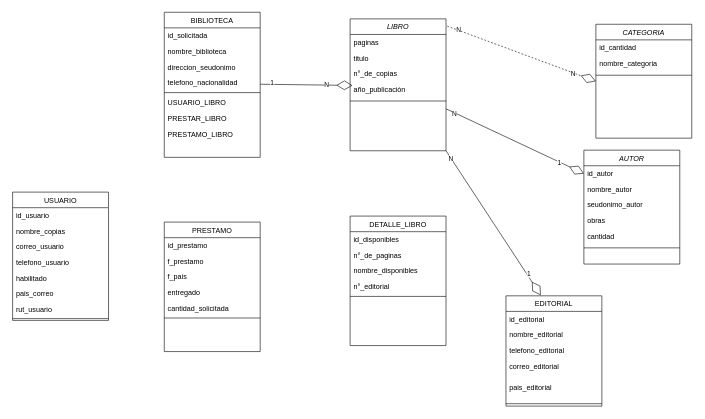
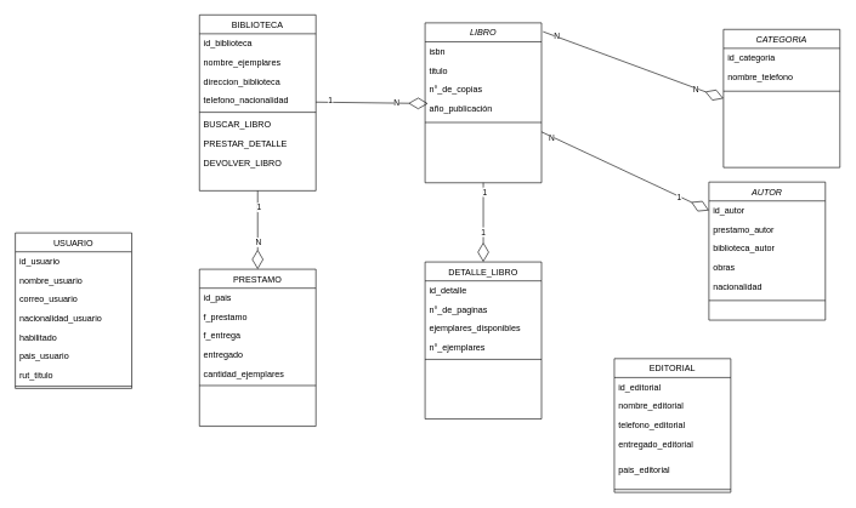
- <mxCell id="32" value="id_solicitada" style="text;align=left;verticalAlign=top;spacingLeft=4;spacingRight=4;overflow=hidden;rotatable=0;points=[[0,0.5],[1,0.5]];portConstraint=eastwest;" parent="31" vertex="1"><mxGeometry y="26" width="160" height="26" as="geometry" /></mxCell>
+ <mxCell id="32" value="id_biblioteca" style="text;align=left;verticalAlign=top;spacingLeft=4;spacingRight=4;overflow=hidden;rotatable=0;points=[[0,0.5],[1,0.5]];portConstraint=eastwest;" parent="31" vertex="1"><mxGeometry y="26" width="160" height="26" as="geometry" /></mxCell>
- <mxCell id="48" value="paginas" style="text;align=left;verticalAlign=top;spacingLeft=4;spacingRight=4;overflow=hidden;rotatable=0;points=[[0,0.5],[1,0.5]];portConstraint=eastwest;" parent="47" vertex="1"><mxGeometry y="26" width="160" height="26" as="geometry" /></mxCell>
+ <mxCell id="48" value="isbn" style="text;align=left;verticalAlign=top;spacingLeft=4;spacingRight=4;overflow=hidden;rotatable=0;points=[[0,0.5],[1,0.5]];portConstraint=eastwest;" parent="47" vertex="1"><mxGeometry y="26" width="160" height="26" as="geometry" /></mxCell>
- <mxCell id="69" value="id_cantidad" style="text;align=left;verticalAlign=top;spacingLeft=4;spacingRight=4;overflow=hidden;rotatable=0;points=[[0,0.5],[1,0.5]];portConstraint=eastwest;" vertex="1" parent="68"><mxGeometry y="26" width="160" height="26" as="geometry" /></mxCell>
+ <mxCell id="69" value="id_categoria" style="text;align=left;verticalAlign=top;spacingLeft=4;spacingRight=4;overflow=hidden;rotatable=0;points=[[0,0.5],[1,0.5]];portConstraint=eastwest;" vertex="1" parent="68"><mxGeometry y="26" width="160" height="26" as="geometry" /></mxCell>
- <mxCell id="72" value="" style="endArrow=diamondThin;endFill=0;endSize=24;html=1;rounded=0;entryX=0;entryY=0.5;entryDx=0;entryDy=0;exitX=1.013;exitY=0.055;exitDx=0;exitDy=0;exitPerimeter=0;dashed=1;" edge="1" parent="1" source="47" target="68"><mxGeometry width="160" relative="1" as="geometry"><mxPoint x="673" y="261" as="sourcePoint" /><mxPoint x="673" y="370" as="targetPoint" /></mxGeometry></mxCell>
+ <mxCell id="72" value="" style="endArrow=diamondThin;endFill=0;endSize=24;html=1;rounded=0;entryX=0;entryY=0.5;entryDx=0;entryDy=0;exitX=1.013;exitY=0.055;exitDx=0;exitDy=0;exitPerimeter=0;" edge="1" parent="1" source="47" target="68"><mxGeometry width="160" relative="1" as="geometry"><mxPoint x="673" y="261" as="sourcePoint" /><mxPoint x="673" y="370" as="targetPoint" /></mxGeometry></mxCell>
- <mxCell id="33" value="nombre_biblioteca" style="text;align=left;verticalAlign=top;spacingLeft=4;spacingRight=4;overflow=hidden;rotatable=0;points=[[0,0.5],[1,0.5]];portConstraint=eastwest;" parent="31" vertex="1"><mxGeometry y="52" width="160" height="26" as="geometry" /></mxCell>
+ <mxCell id="33" value="nombre_ejemplares" style="text;align=left;verticalAlign=top;spacingLeft=4;spacingRight=4;overflow=hidden;rotatable=0;points=[[0,0.5],[1,0.5]];portConstraint=eastwest;" parent="31" vertex="1"><mxGeometry y="52" width="160" height="26" as="geometry" /></mxCell>
- <mxCell id="70" value="nombre_categoria" style="text;align=left;verticalAlign=top;spacingLeft=4;spacingRight=4;overflow=hidden;rotatable=0;points=[[0,0.5],[1,0.5]];portConstraint=eastwest;rounded=0;shadow=0;html=0;" vertex="1" parent="68"><mxGeometry y="52" width="160" height="26" as="geometry" /></mxCell>
+ <mxCell id="70" value="nombre_telefono" style="text;align=left;verticalAlign=top;spacingLeft=4;spacingRight=4;overflow=hidden;rotatable=0;points=[[0,0.5],[1,0.5]];portConstraint=eastwest;rounded=0;shadow=0;html=0;" vertex="1" parent="68"><mxGeometry y="52" width="160" height="26" as="geometry" /></mxCell>
- <mxCell id="34" value="direccion_seudonimo" style="text;align=left;verticalAlign=top;spacingLeft=4;spacingRight=4;overflow=hidden;rotatable=0;points=[[0,0.5],[1,0.5]];portConstraint=eastwest;rounded=0;shadow=0;html=0;" parent="31" vertex="1"><mxGeometry y="78" width="160" height="26" as="geometry" /></mxCell>
+ <mxCell id="34" value="direccion_biblioteca" style="text;align=left;verticalAlign=top;spacingLeft=4;spacingRight=4;overflow=hidden;rotatable=0;points=[[0,0.5],[1,0.5]];portConstraint=eastwest;rounded=0;shadow=0;html=0;" parent="31" vertex="1"><mxGeometry y="78" width="160" height="26" as="geometry" /></mxCell>
- <mxCell id="37" value="USUARIO_LIBRO" style="text;align=left;verticalAlign=top;spacingLeft=4;spacingRight=4;overflow=hidden;rotatable=0;points=[[0,0.5],[1,0.5]];portConstraint=eastwest;rounded=0;shadow=0;html=0;" parent="31" vertex="1"><mxGeometry y="138" width="160" height="26" as="geometry" /></mxCell>
+ <mxCell id="37" value="BUSCAR_LIBRO" style="text;align=left;verticalAlign=top;spacingLeft=4;spacingRight=4;overflow=hidden;rotatable=0;points=[[0,0.5],[1,0.5]];portConstraint=eastwest;rounded=0;shadow=0;html=0;" parent="31" vertex="1"><mxGeometry y="138" width="160" height="26" as="geometry" /></mxCell>
- <mxCell id="38" value="PRESTAR_LIBRO" style="text;align=left;verticalAlign=top;spacingLeft=4;spacingRight=4;overflow=hidden;rotatable=0;points=[[0,0.5],[1,0.5]];portConstraint=eastwest;rounded=0;shadow=0;html=0;" parent="31" vertex="1"><mxGeometry y="164" width="160" height="26" as="geometry" /></mxCell>
+ <mxCell id="38" value="PRESTAR_DETALLE" style="text;align=left;verticalAlign=top;spacingLeft=4;spacingRight=4;overflow=hidden;rotatable=0;points=[[0,0.5],[1,0.5]];portConstraint=eastwest;rounded=0;shadow=0;html=0;" parent="31" vertex="1"><mxGeometry y="164" width="160" height="26" as="geometry" /></mxCell>
- <mxCell id="39" value="PRESTAMO_LIBRO" style="text;align=left;verticalAlign=top;spacingLeft=4;spacingRight=4;overflow=hidden;rotatable=0;points=[[0,0.5],[1,0.5]];portConstraint=eastwest;rounded=0;shadow=0;html=0;" parent="31" vertex="1"><mxGeometry y="190" width="160" height="26" as="geometry" /></mxCell>
+ <mxCell id="39" value="DEVOLVER_LIBRO" style="text;align=left;verticalAlign=top;spacingLeft=4;spacingRight=4;overflow=hidden;rotatable=0;points=[[0,0.5],[1,0.5]];portConstraint=eastwest;rounded=0;shadow=0;html=0;" parent="31" vertex="1"><mxGeometry y="190" width="160" height="26" as="geometry" /></mxCell>
- <mxCell id="42" value="nombre_autor" style="text;align=left;verticalAlign=top;spacingLeft=4;spacingRight=4;overflow=hidden;rotatable=0;points=[[0,0.5],[1,0.5]];portConstraint=eastwest;rounded=0;shadow=0;html=0;" parent="40" vertex="1"><mxGeometry y="52" width="160" height="26" as="geometry" /></mxCell>
+ <mxCell id="42" value="prestamo_autor" style="text;align=left;verticalAlign=top;spacingLeft=4;spacingRight=4;overflow=hidden;rotatable=0;points=[[0,0.5],[1,0.5]];portConstraint=eastwest;rounded=0;shadow=0;html=0;" parent="40" vertex="1"><mxGeometry y="52" width="160" height="26" as="geometry" /></mxCell>
+ <mxCell id="65" value="" style="endArrow=diamondThin;endFill=0;endSize=24;html=1;rounded=0;entryX=0.5;entryY=0;entryDx=0;entryDy=0;exitX=0.5;exitY=1;exitDx=0;exitDy=0;" parent="1" source="47" target="18" edge="1"><mxGeometry width="160" relative="1" as="geometry"><mxPoint x="623" y="358" as="sourcePoint" /><mxPoint x="783" y="358" as="targetPoint" /></mxGeometry></mxCell>
+ <mxCell id="66" value="1" style="edgeLabel;html=1;align=center;verticalAlign=middle;resizable=0;points=[];" vertex="1" connectable="0" parent="65"><mxGeometry x="-0.78" y="1" relative="1" as="geometry"><mxPoint as="offset" /></mxGeometry></mxCell>
+ <mxCell id="67" value="1" style="edgeLabel;html=1;align=center;verticalAlign=middle;resizable=0;points=[];" vertex="1" connectable="0" parent="65"><mxGeometry x="0.229" y="-1" relative="1" as="geometry"><mxPoint as="offset" /></mxGeometry></mxCell>
+ <mxCell id="53" value="" style="endArrow=diamondThin;endFill=0;endSize=24;html=1;rounded=0;exitX=0.5;exitY=1;exitDx=0;exitDy=0;entryX=0.5;entryY=0;entryDx=0;entryDy=0;" parent="1" source="31" target="24" edge="1"><mxGeometry width="160" relative="1" as="geometry"><mxPoint x="493" y="440" as="sourcePoint" /><mxPoint x="351" y="239" as="targetPoint" /></mxGeometry></mxCell>
+ <mxCell id="54" value="1" style="edgeLabel;html=1;align=center;verticalAlign=middle;resizable=0;points=[];" vertex="1" connectable="0" parent="53"><mxGeometry x="-0.593" y="1" relative="1" as="geometry"><mxPoint as="offset" /></mxGeometry></mxCell>
+ <mxCell id="55" value="N" style="edgeLabel;html=1;align=center;verticalAlign=middle;resizable=0;points=[];" vertex="1" connectable="0" parent="53"><mxGeometry x="0.296" relative="1" as="geometry"><mxPoint as="offset" /></mxGeometry></mxCell>
- <mxCell id="43" value="seudonimo_autor" style="text;align=left;verticalAlign=top;spacingLeft=4;spacingRight=4;overflow=hidden;rotatable=0;points=[[0,0.5],[1,0.5]];portConstraint=eastwest;rounded=0;shadow=0;html=0;" vertex="1" parent="40"><mxGeometry y="78" width="160" height="26" as="geometry" /></mxCell>
+ <mxCell id="43" value="biblioteca_autor" style="text;align=left;verticalAlign=top;spacingLeft=4;spacingRight=4;overflow=hidden;rotatable=0;points=[[0,0.5],[1,0.5]];portConstraint=eastwest;rounded=0;shadow=0;html=0;" vertex="1" parent="40"><mxGeometry y="78" width="160" height="26" as="geometry" /></mxCell>
- <mxCell id="62" value="" style="endArrow=diamondThin;endFill=0;endSize=24;html=1;rounded=0;exitX=1;exitY=1;exitDx=0;exitDy=0;entryX=0.363;entryY=-0.005;entryDx=0;entryDy=0;entryPerimeter=0;" parent="1" source="47" target="2" edge="1"><mxGeometry width="160" relative="1" as="geometry"><mxPoint x="693" y="367" as="sourcePoint" /><mxPoint x="903" y="440" as="targetPoint" /></mxGeometry></mxCell>
- <mxCell id="63" value="N" style="edgeLabel;html=1;align=center;verticalAlign=middle;resizable=0;points=[];" vertex="1" connectable="0" parent="62"><mxGeometry x="-0.898" y="-1" relative="1" as="geometry"><mxPoint as="offset" /></mxGeometry></mxCell>
- <mxCell id="64" value="1" style="edgeLabel;html=1;align=center;verticalAlign=middle;resizable=0;points=[];" vertex="1" connectable="0" parent="62"><mxGeometry x="0.705" y="3" relative="1" as="geometry"><mxPoint as="offset" /></mxGeometry></mxCell>
- <mxCell id="11" value="nombre_copias" style="text;align=left;verticalAlign=top;spacingLeft=4;spacingRight=4;overflow=hidden;rotatable=0;points=[[0,0.5],[1,0.5]];portConstraint=eastwest;" parent="9" vertex="1"><mxGeometry y="52" width="160" height="26" as="geometry" /></mxCell>
+ <mxCell id="11" value="nombre_usuario" style="text;align=left;verticalAlign=top;spacingLeft=4;spacingRight=4;overflow=hidden;rotatable=0;points=[[0,0.5],[1,0.5]];portConstraint=eastwest;" parent="9" vertex="1"><mxGeometry y="52" width="160" height="26" as="geometry" /></mxCell>
- <mxCell id="45" value="cantidad" style="text;align=left;verticalAlign=top;spacingLeft=4;spacingRight=4;overflow=hidden;rotatable=0;points=[[0,0.5],[1,0.5]];portConstraint=eastwest;rounded=0;shadow=0;html=0;" parent="40" vertex="1"><mxGeometry y="130" width="160" height="26" as="geometry" /></mxCell>
+ <mxCell id="45" value="nacionalidad" style="text;align=left;verticalAlign=top;spacingLeft=4;spacingRight=4;overflow=hidden;rotatable=0;points=[[0,0.5],[1,0.5]];portConstraint=eastwest;rounded=0;shadow=0;html=0;" parent="40" vertex="1"><mxGeometry y="130" width="160" height="26" as="geometry" /></mxCell>
- <mxCell id="19" value="id_disponibles" style="text;align=left;verticalAlign=top;spacingLeft=4;spacingRight=4;overflow=hidden;rotatable=0;points=[[0,0.5],[1,0.5]];portConstraint=eastwest;rounded=0;shadow=0;html=0;" parent="18" vertex="1"><mxGeometry y="26" width="160" height="26" as="geometry" /></mxCell>
+ <mxCell id="19" value="id_detalle" style="text;align=left;verticalAlign=top;spacingLeft=4;spacingRight=4;overflow=hidden;rotatable=0;points=[[0,0.5],[1,0.5]];portConstraint=eastwest;rounded=0;shadow=0;html=0;" parent="18" vertex="1"><mxGeometry y="26" width="160" height="26" as="geometry" /></mxCell>
- <mxCell id="25" value="id_prestamo" style="text;align=left;verticalAlign=top;spacingLeft=4;spacingRight=4;overflow=hidden;rotatable=0;points=[[0,0.5],[1,0.5]];portConstraint=eastwest;" parent="24" vertex="1"><mxGeometry y="26" width="160" height="26" as="geometry" /></mxCell>
+ <mxCell id="25" value="id_pais" style="text;align=left;verticalAlign=top;spacingLeft=4;spacingRight=4;overflow=hidden;rotatable=0;points=[[0,0.5],[1,0.5]];portConstraint=eastwest;" parent="24" vertex="1"><mxGeometry y="26" width="160" height="26" as="geometry" /></mxCell>
- <mxCell id="13" value="telefono_usuario" style="text;align=left;verticalAlign=top;spacingLeft=4;spacingRight=4;overflow=hidden;rotatable=0;points=[[0,0.5],[1,0.5]];portConstraint=eastwest;" parent="9" vertex="1"><mxGeometry y="104" width="160" height="26" as="geometry" /></mxCell>
+ <mxCell id="13" value="nacionalidad_usuario" style="text;align=left;verticalAlign=top;spacingLeft=4;spacingRight=4;overflow=hidden;rotatable=0;points=[[0,0.5],[1,0.5]];portConstraint=eastwest;" parent="9" vertex="1"><mxGeometry y="104" width="160" height="26" as="geometry" /></mxCell>
- <mxCell id="21" value="nombre_disponibles" style="text;align=left;verticalAlign=top;spacingLeft=4;spacingRight=4;overflow=hidden;rotatable=0;points=[[0,0.5],[1,0.5]];portConstraint=eastwest;rounded=0;shadow=0;html=0;" parent="18" vertex="1"><mxGeometry y="78" width="160" height="26" as="geometry" /></mxCell>
+ <mxCell id="21" value="ejemplares_disponibles" style="text;align=left;verticalAlign=top;spacingLeft=4;spacingRight=4;overflow=hidden;rotatable=0;points=[[0,0.5],[1,0.5]];portConstraint=eastwest;rounded=0;shadow=0;html=0;" parent="18" vertex="1"><mxGeometry y="78" width="160" height="26" as="geometry" /></mxCell>
- <mxCell id="27" value="f_pais" style="text;align=left;verticalAlign=top;spacingLeft=4;spacingRight=4;overflow=hidden;rotatable=0;points=[[0,0.5],[1,0.5]];portConstraint=eastwest;rounded=0;shadow=0;html=0;" parent="24" vertex="1"><mxGeometry y="78" width="160" height="26" as="geometry" /></mxCell>
+ <mxCell id="27" value="f_entrega" style="text;align=left;verticalAlign=top;spacingLeft=4;spacingRight=4;overflow=hidden;rotatable=0;points=[[0,0.5],[1,0.5]];portConstraint=eastwest;rounded=0;shadow=0;html=0;" parent="24" vertex="1"><mxGeometry y="78" width="160" height="26" as="geometry" /></mxCell>
- <mxCell id="22" value="n°_editorial" style="text;align=left;verticalAlign=top;spacingLeft=4;spacingRight=4;overflow=hidden;rotatable=0;points=[[0,0.5],[1,0.5]];portConstraint=eastwest;rounded=0;shadow=0;html=0;" vertex="1" parent="18"><mxGeometry y="104" width="160" height="26" as="geometry" /></mxCell>
+ <mxCell id="22" value="n°_ejemplares" style="text;align=left;verticalAlign=top;spacingLeft=4;spacingRight=4;overflow=hidden;rotatable=0;points=[[0,0.5],[1,0.5]];portConstraint=eastwest;rounded=0;shadow=0;html=0;" vertex="1" parent="18"><mxGeometry y="104" width="160" height="26" as="geometry" /></mxCell>
- <mxCell id="15" value="pais_correo" style="text;align=left;verticalAlign=top;spacingLeft=4;spacingRight=4;overflow=hidden;rotatable=0;points=[[0,0.5],[1,0.5]];portConstraint=eastwest;" vertex="1" parent="9"><mxGeometry y="156" width="160" height="26" as="geometry" /></mxCell>
+ <mxCell id="15" value="pais_usuario" style="text;align=left;verticalAlign=top;spacingLeft=4;spacingRight=4;overflow=hidden;rotatable=0;points=[[0,0.5],[1,0.5]];portConstraint=eastwest;" vertex="1" parent="9"><mxGeometry y="156" width="160" height="26" as="geometry" /></mxCell>
- <mxCell id="29" value="cantidad_solicitada" style="text;align=left;verticalAlign=top;spacingLeft=4;spacingRight=4;overflow=hidden;rotatable=0;points=[[0,0.5],[1,0.5]];portConstraint=eastwest;rounded=0;shadow=0;html=0;" vertex="1" parent="24"><mxGeometry y="130" width="160" height="26" as="geometry" /></mxCell>
+ <mxCell id="29" value="cantidad_ejemplares" style="text;align=left;verticalAlign=top;spacingLeft=4;spacingRight=4;overflow=hidden;rotatable=0;points=[[0,0.5],[1,0.5]];portConstraint=eastwest;rounded=0;shadow=0;html=0;" vertex="1" parent="24"><mxGeometry y="130" width="160" height="26" as="geometry" /></mxCell>
- <mxCell id="16" value="rut_usuario" style="text;align=left;verticalAlign=top;spacingLeft=4;spacingRight=4;overflow=hidden;rotatable=0;points=[[0,0.5],[1,0.5]];portConstraint=eastwest;" parent="9" vertex="1"><mxGeometry y="182" width="160" height="26" as="geometry" /></mxCell>
+ <mxCell id="16" value="rut_titulo" style="text;align=left;verticalAlign=top;spacingLeft=4;spacingRight=4;overflow=hidden;rotatable=0;points=[[0,0.5],[1,0.5]];portConstraint=eastwest;" parent="9" vertex="1"><mxGeometry y="182" width="160" height="26" as="geometry" /></mxCell>
- <mxCell id="6" value="correo_editorial" style="text;align=left;verticalAlign=top;spacingLeft=4;spacingRight=4;overflow=hidden;rotatable=0;points=[[0,0.5],[1,0.5]];portConstraint=eastwest;" parent="2" vertex="1"><mxGeometry y="104" width="160" height="36" as="geometry" /></mxCell>
+ <mxCell id="6" value="entregado_editorial" style="text;align=left;verticalAlign=top;spacingLeft=4;spacingRight=4;overflow=hidden;rotatable=0;points=[[0,0.5],[1,0.5]];portConstraint=eastwest;" parent="2" vertex="1"><mxGeometry y="104" width="160" height="36" as="geometry" /></mxCell>
